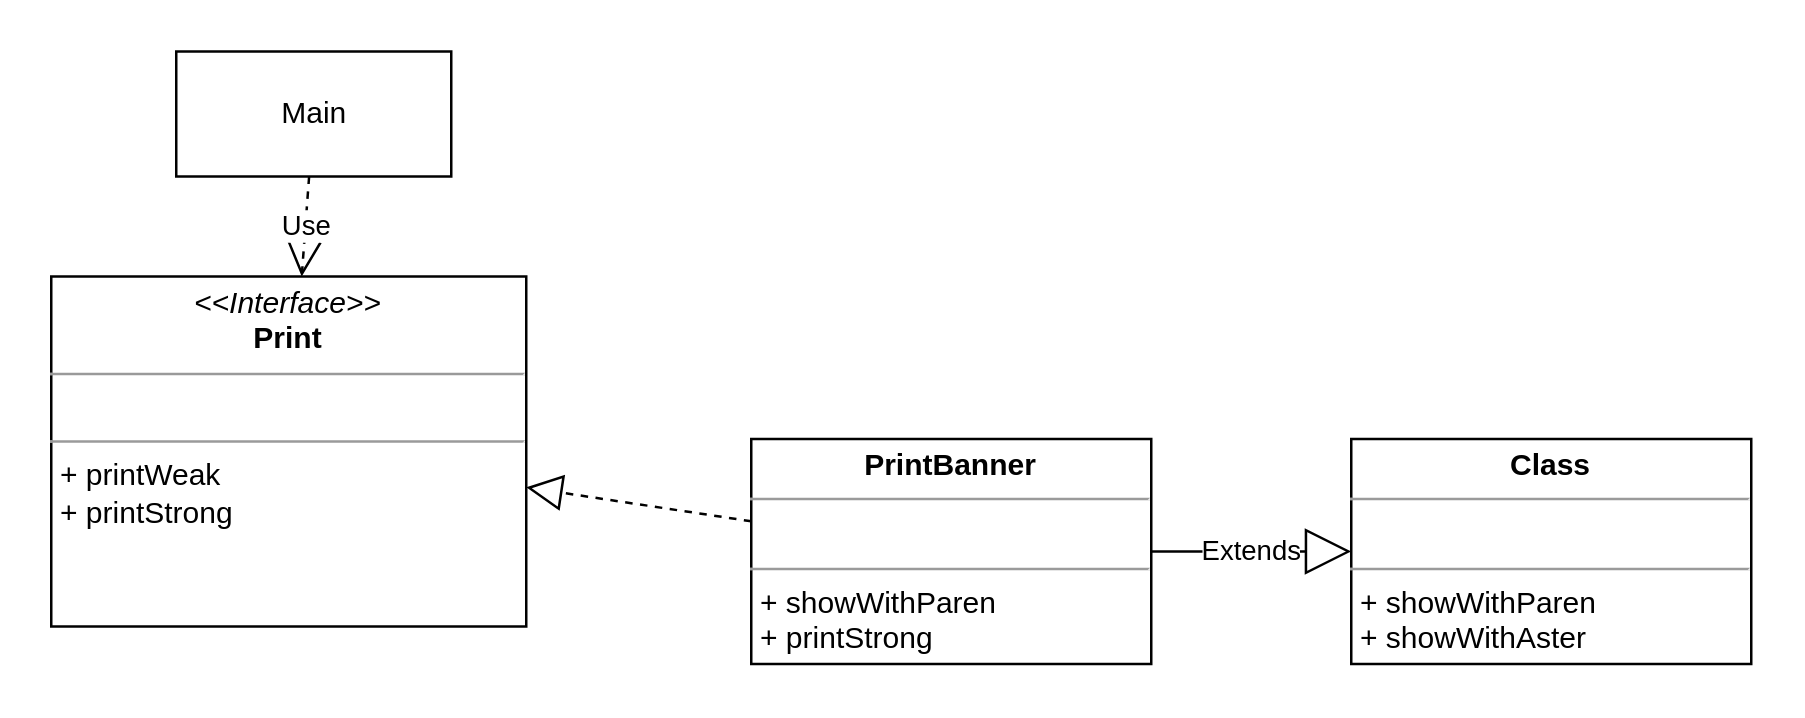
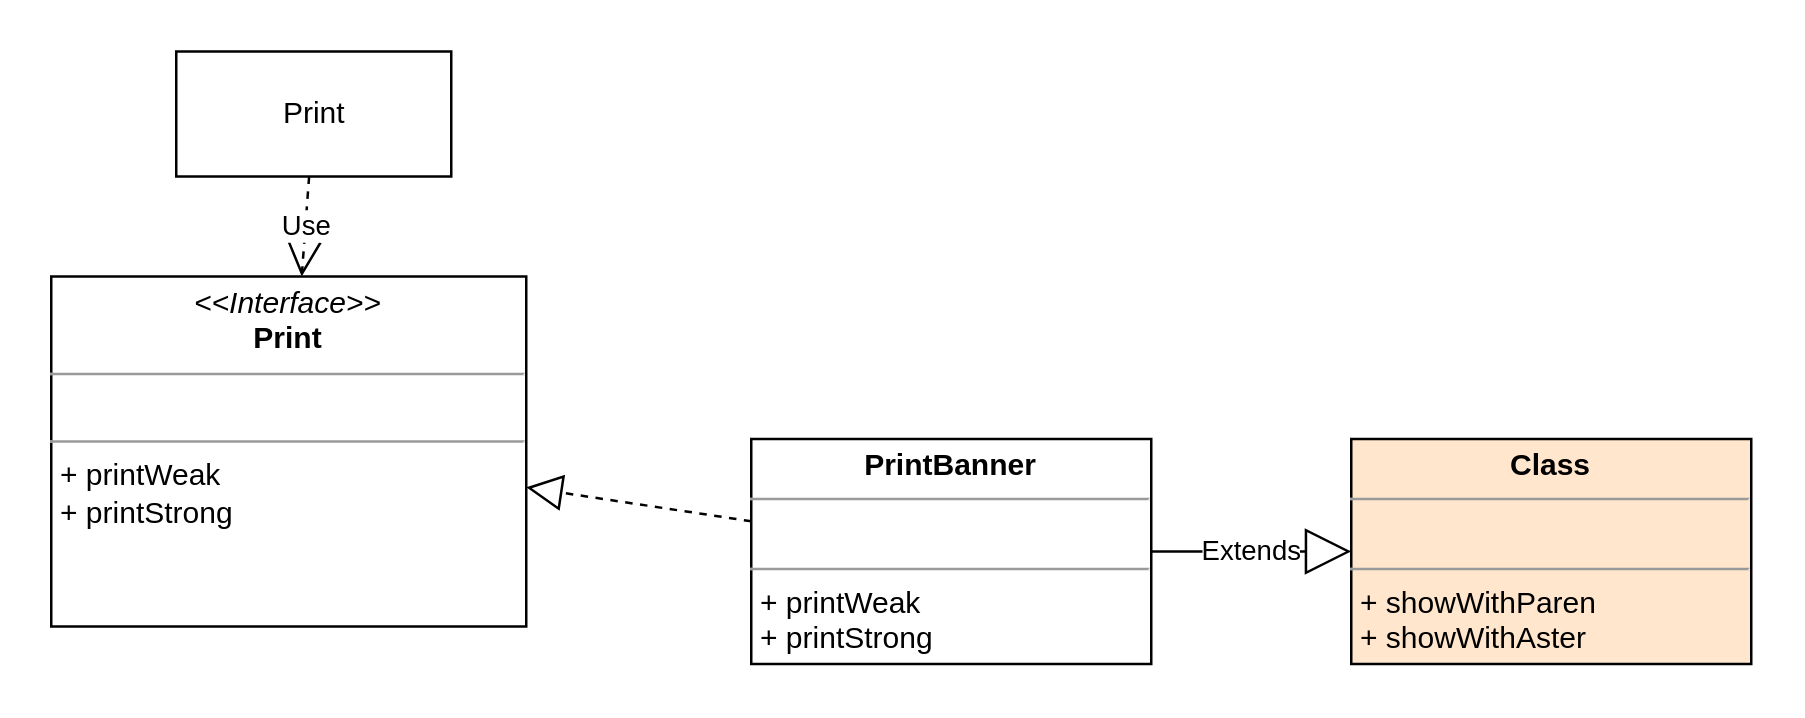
- <mxCell id="5" value="Main" style="html=1;" vertex="1" parent="1"><mxGeometry x="70" y="20" width="110" height="50" as="geometry" /></mxCell>
+ <mxCell id="5" value="Print" style="html=1;" vertex="1" parent="1"><mxGeometry x="70" y="20" width="110" height="50" as="geometry" /></mxCell>
- <mxCell id="3" value="&lt;p style=&quot;margin: 0px ; margin-top: 4px ; text-align: center&quot;&gt;&lt;b&gt;PrintBanner&lt;/b&gt;&lt;/p&gt;&lt;hr size=&quot;1&quot;&gt;&lt;p style=&quot;margin: 0px ; margin-left: 4px&quot;&gt;&lt;br&gt;&lt;/p&gt;&lt;hr size=&quot;1&quot;&gt;&lt;p style=&quot;margin: 0px ; margin-left: 4px&quot;&gt;+ showWithParen&lt;/p&gt;&lt;p style=&quot;margin: 0px ; margin-left: 4px&quot;&gt;+ printStrong&lt;/p&gt;" style="verticalAlign=top;align=left;overflow=fill;fontSize=12;fontFamily=Helvetica;html=1;" vertex="1" parent="1"><mxGeometry x="300" y="175" width="160" height="90" as="geometry" /></mxCell>
+ <mxCell id="3" value="&lt;p style=&quot;margin: 0px ; margin-top: 4px ; text-align: center&quot;&gt;&lt;b&gt;PrintBanner&lt;/b&gt;&lt;/p&gt;&lt;hr size=&quot;1&quot;&gt;&lt;p style=&quot;margin: 0px ; margin-left: 4px&quot;&gt;&lt;br&gt;&lt;/p&gt;&lt;hr size=&quot;1&quot;&gt;&lt;p style=&quot;margin: 0px ; margin-left: 4px&quot;&gt;+ printWeak&lt;/p&gt;&lt;p style=&quot;margin: 0px ; margin-left: 4px&quot;&gt;+ printStrong&lt;/p&gt;" style="verticalAlign=top;align=left;overflow=fill;fontSize=12;fontFamily=Helvetica;html=1;" vertex="1" parent="1"><mxGeometry x="300" y="175" width="160" height="90" as="geometry" /></mxCell>
- <mxCell id="4" value="&lt;p style=&quot;margin: 0px ; margin-top: 4px ; text-align: center&quot;&gt;&lt;b&gt;Class&lt;/b&gt;&lt;/p&gt;&lt;hr size=&quot;1&quot;&gt;&lt;p style=&quot;margin: 0px ; margin-left: 4px&quot;&gt;&lt;br&gt;&lt;/p&gt;&lt;hr size=&quot;1&quot;&gt;&lt;p style=&quot;margin: 0px ; margin-left: 4px&quot;&gt;+ showWithParen&lt;/p&gt;&lt;p style=&quot;margin: 0px ; margin-left: 4px&quot;&gt;+ showWithAster&lt;/p&gt;" style="verticalAlign=top;align=left;overflow=fill;fontSize=12;fontFamily=Helvetica;html=1;" vertex="1" parent="1"><mxGeometry x="540" y="175" width="160" height="90" as="geometry" /></mxCell>
+ <mxCell id="4" value="&lt;p style=&quot;margin: 0px ; margin-top: 4px ; text-align: center&quot;&gt;&lt;b&gt;Class&lt;/b&gt;&lt;/p&gt;&lt;hr size=&quot;1&quot;&gt;&lt;p style=&quot;margin: 0px ; margin-left: 4px&quot;&gt;&lt;br&gt;&lt;/p&gt;&lt;hr size=&quot;1&quot;&gt;&lt;p style=&quot;margin: 0px ; margin-left: 4px&quot;&gt;+ showWithParen&lt;/p&gt;&lt;p style=&quot;margin: 0px ; margin-left: 4px&quot;&gt;+ showWithAster&lt;/p&gt;" style="verticalAlign=top;align=left;overflow=fill;fontSize=12;fontFamily=Helvetica;html=1;fillColor=#ffe6cc;" vertex="1" parent="1"><mxGeometry x="540" y="175" width="160" height="90" as="geometry" /></mxCell>
